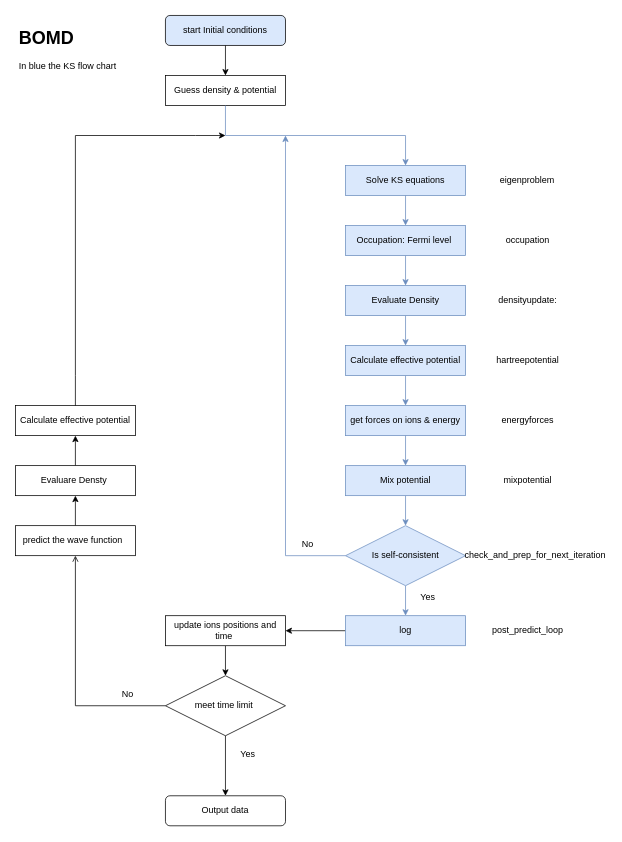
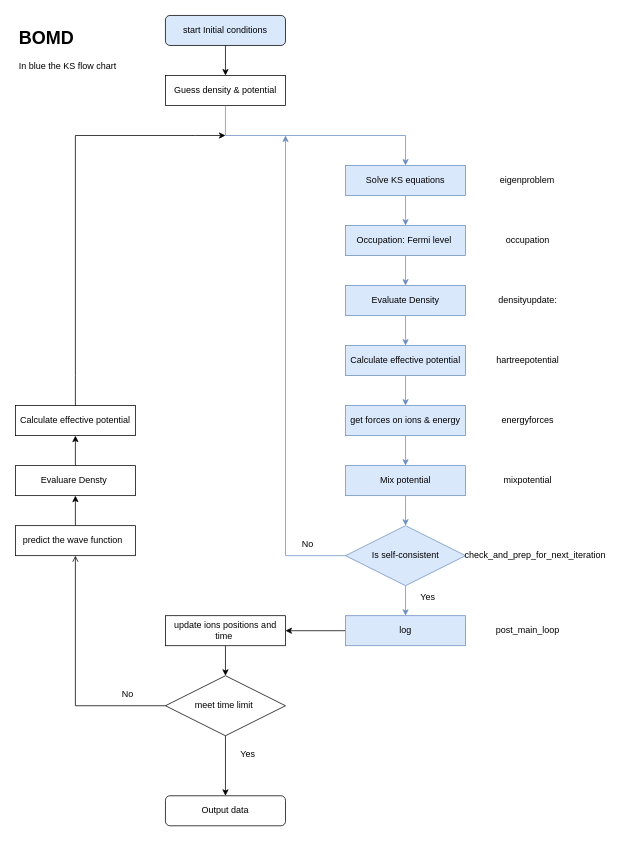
- <mxCell id="42" value="post_predict_loop" style="text;whiteSpace=wrap;html=1;verticalAlign=middle;align=center;" parent="1" vertex="1"><mxGeometry x="657.5" y="820" width="90" height="40" as="geometry" /></mxCell>
+ <mxCell id="42" value="post_main_loop" style="text;whiteSpace=wrap;html=1;verticalAlign=middle;align=center;" parent="1" vertex="1"><mxGeometry x="657.5" y="820" width="90" height="40" as="geometry" /></mxCell>
